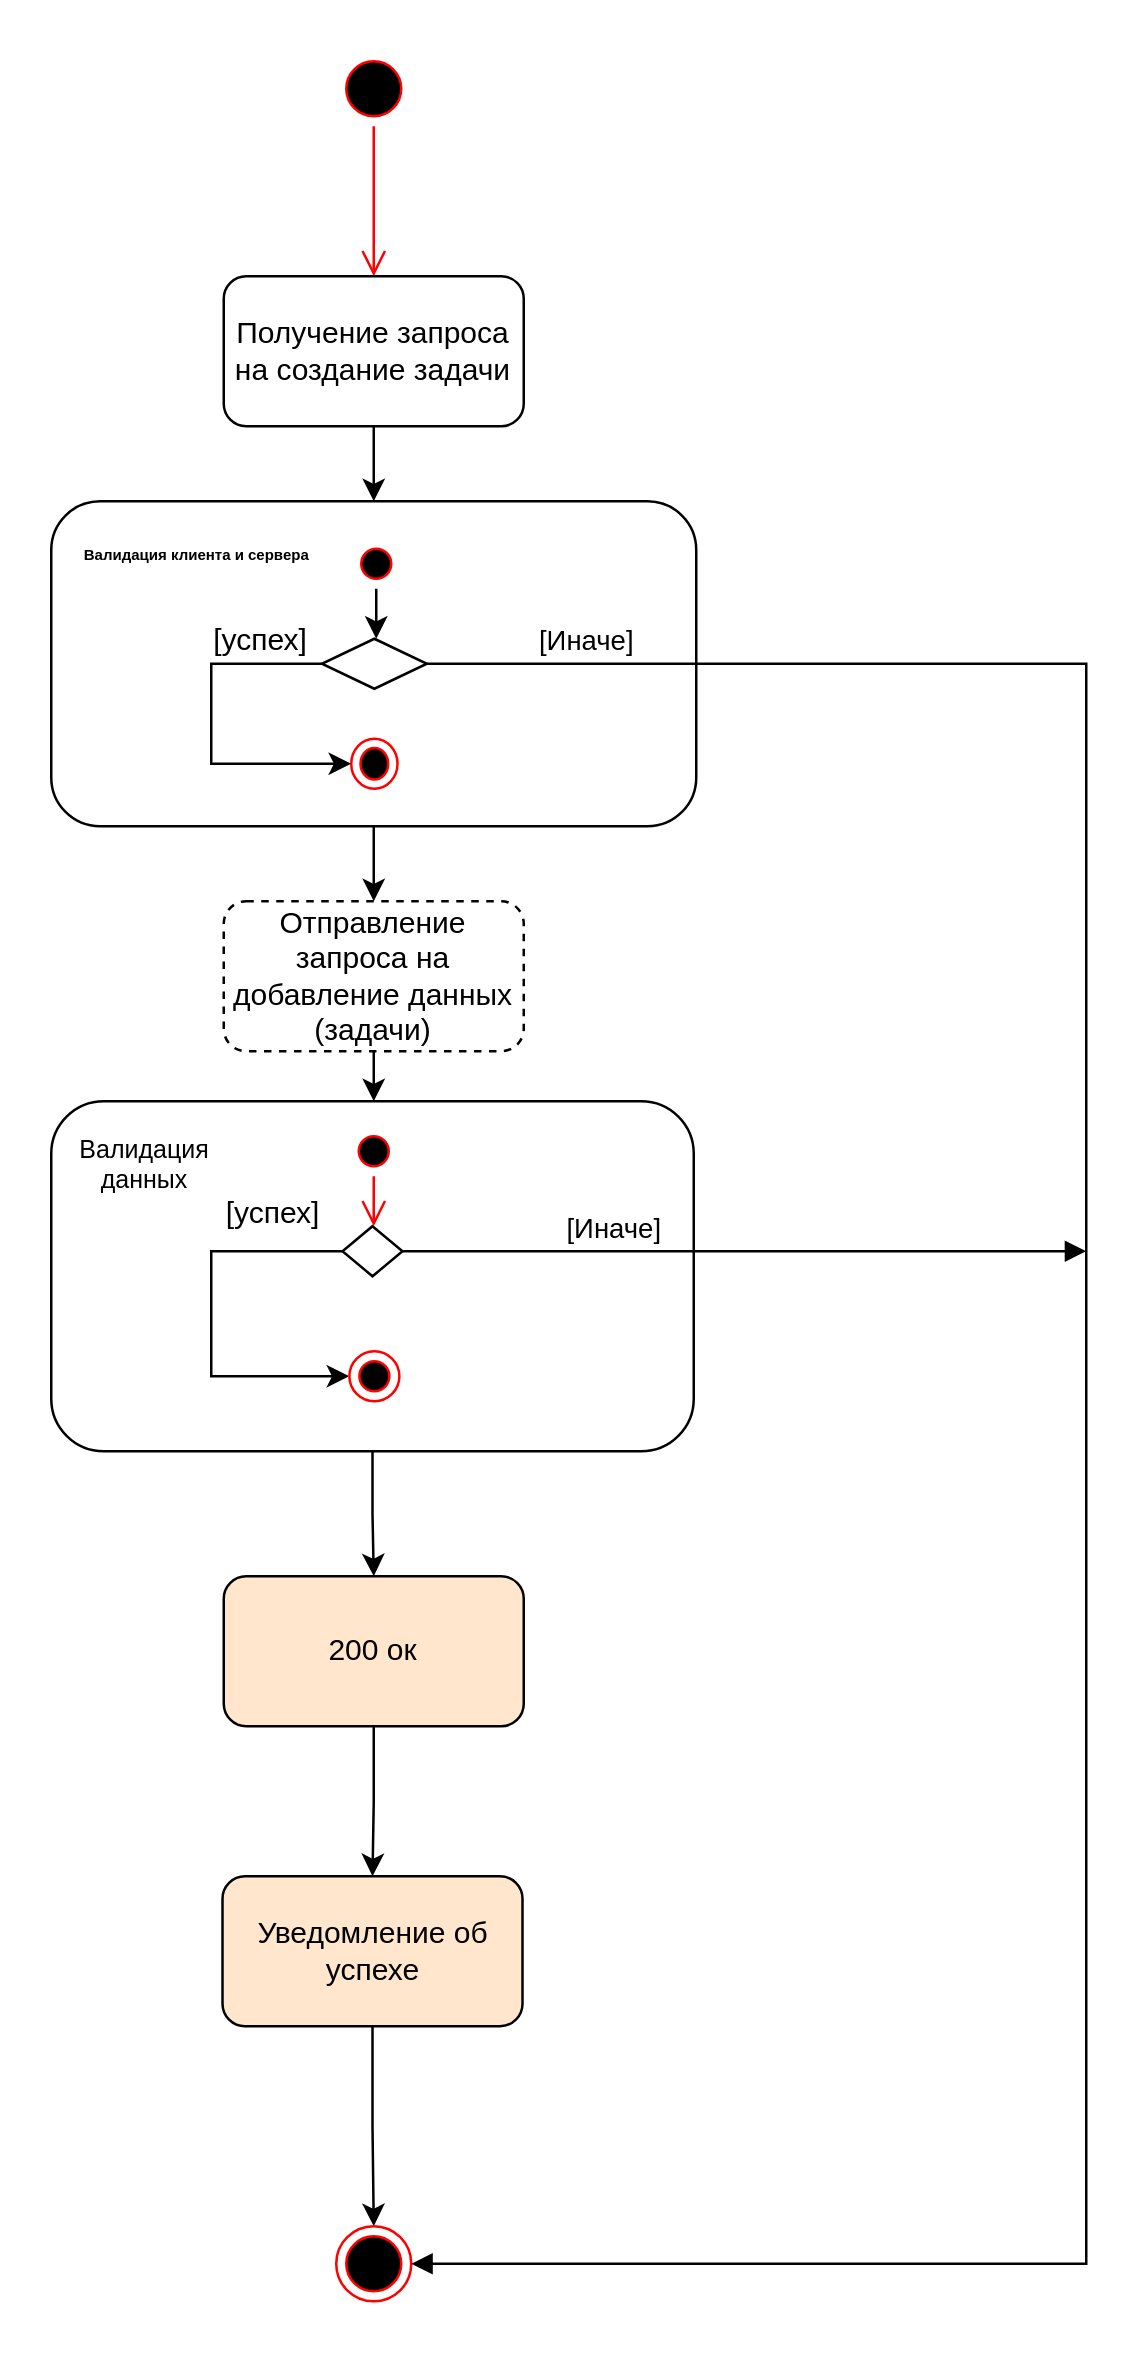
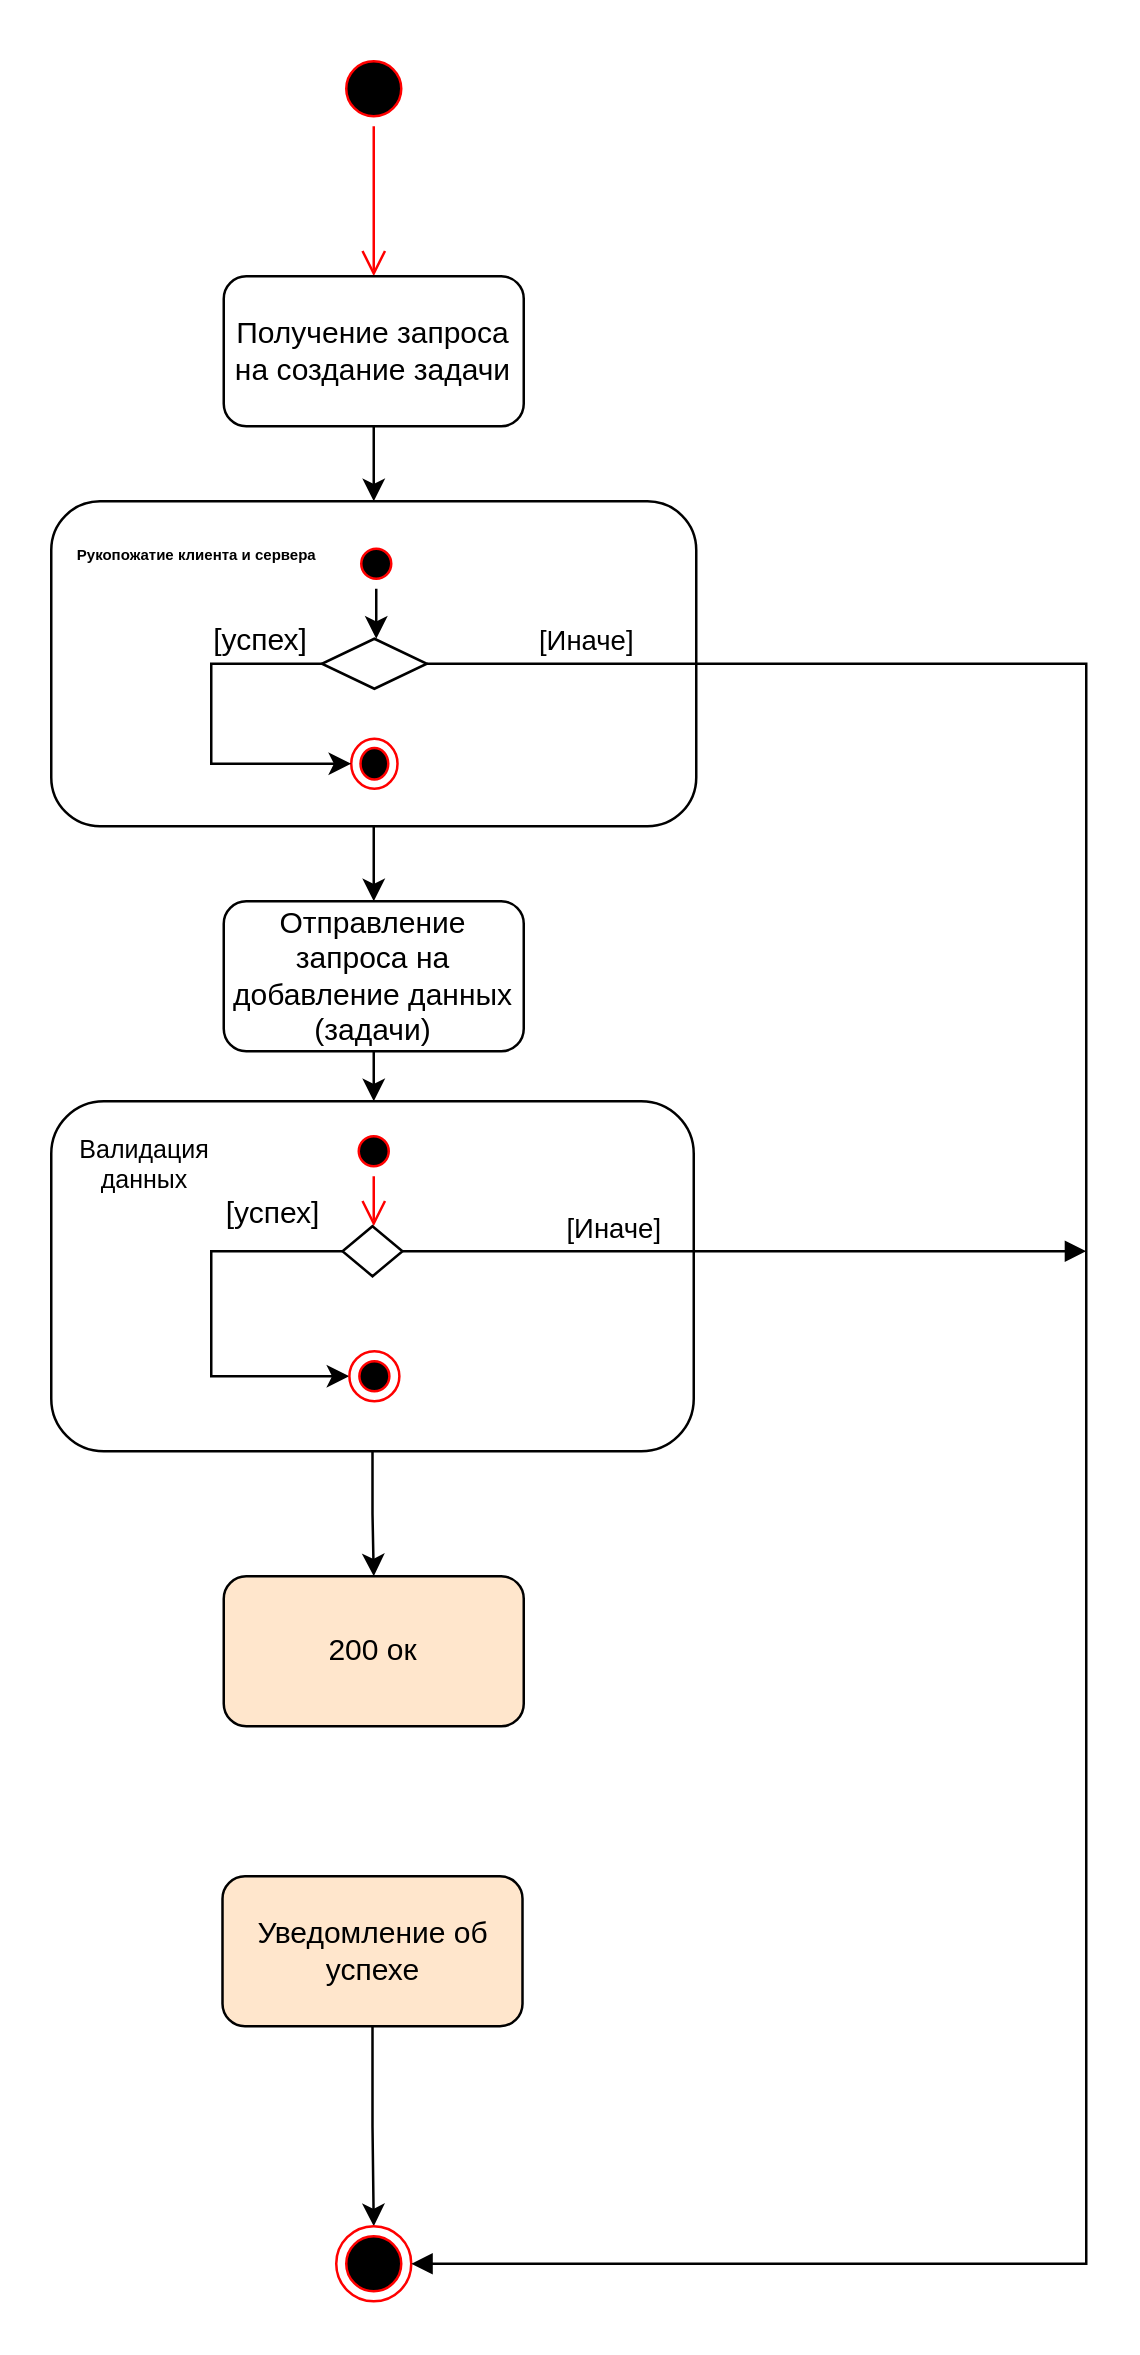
- <mxCell id="10" value="Валидация клиента и сервера" style="text;align=center;fontStyle=1;verticalAlign=middle;spacingLeft=3;spacingRight=3;strokeColor=none;rotatable=0;points=[[0,0.5],[1,0.5]];portConstraint=eastwest;html=1;fontSize=6;" vertex="1" parent="1"><mxGeometry x="28.25" y="209" width="100" height="26" as="geometry" /></mxCell>
+ <mxCell id="10" value="Рукопожатие клиента и сервера" style="text;align=center;fontStyle=1;verticalAlign=middle;spacingLeft=3;spacingRight=3;strokeColor=none;rotatable=0;points=[[0,0.5],[1,0.5]];portConstraint=eastwest;html=1;fontSize=6;" vertex="1" parent="1"><mxGeometry x="28.25" y="209" width="100" height="26" as="geometry" /></mxCell>
- <mxCell id="14" value="Отправление запроса на добавление данных (задачи)" style="rounded=1;whiteSpace=wrap;html=1;dashed=1;" vertex="1" parent="1"><mxGeometry x="89" y="360" width="120" height="60" as="geometry" /></mxCell>
+ <mxCell id="14" value="Отправление запроса на добавление данных (задачи)" style="rounded=1;whiteSpace=wrap;html=1;" vertex="1" parent="1"><mxGeometry x="89" y="360" width="120" height="60" as="geometry" /></mxCell>
- <mxCell id="23" style="edgeStyle=orthogonalEdgeStyle;rounded=0;orthogonalLoop=1;jettySize=auto;html=1;entryX=0.5;entryY=0;entryDx=0;entryDy=0;" edge="1" parent="1" source="24" target="26"><mxGeometry relative="1" as="geometry" /></mxCell>
